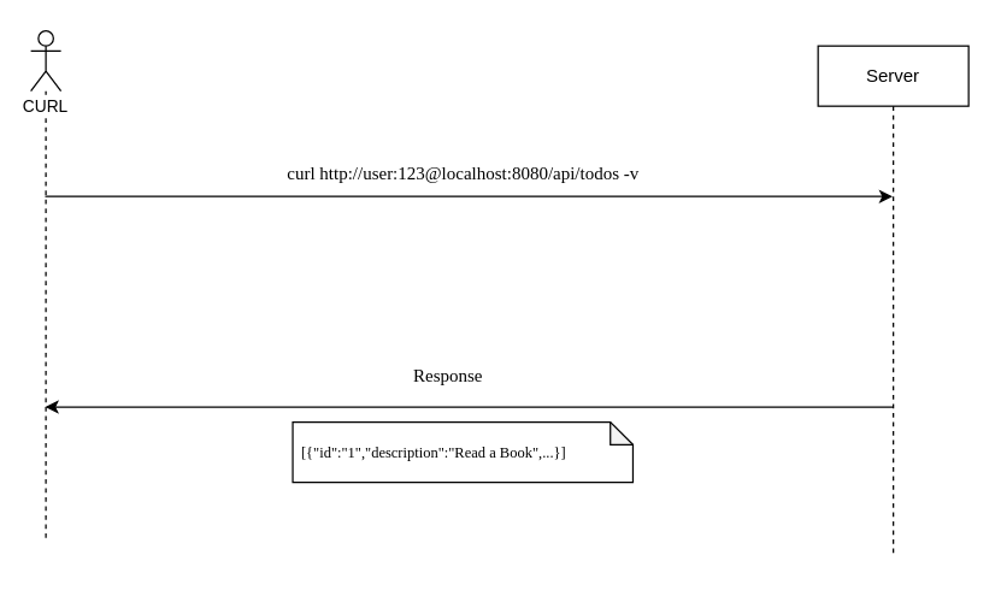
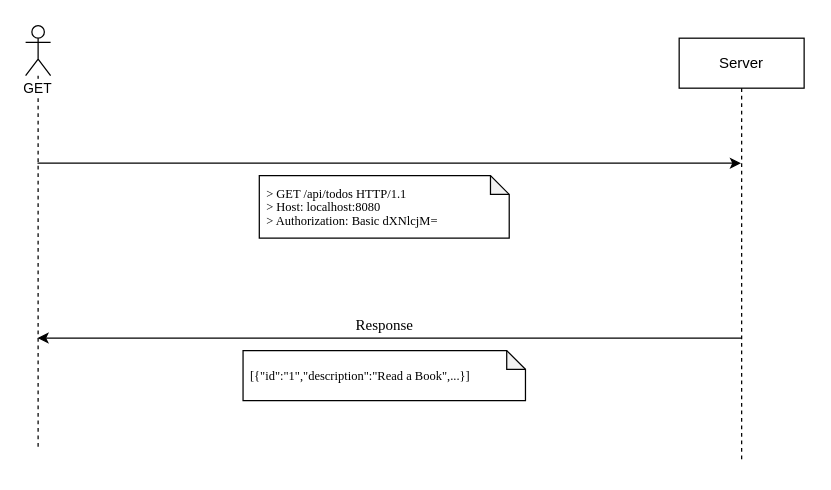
- <mxCell id="3" value="&lt;font style=&quot;font-size: 11px&quot;&gt;CURL&lt;/font&gt;" style="shape=umlLifeline;participant=umlActor;perimeter=lifelinePerimeter;whiteSpace=wrap;html=1;container=1;collapsible=0;recursiveResize=0;verticalAlign=top;spacingTop=36;labelBackgroundColor=#ffffff;outlineConnect=0;" vertex="1" parent="1"><mxGeometry x="20" y="20" width="20" height="340" as="geometry" /></mxCell>
+ <mxCell id="3" value="&lt;font style=&quot;font-size: 11px&quot;&gt;GET&lt;/font&gt;" style="shape=umlLifeline;participant=umlActor;perimeter=lifelinePerimeter;whiteSpace=wrap;html=1;container=1;collapsible=0;recursiveResize=0;verticalAlign=top;spacingTop=36;labelBackgroundColor=#ffffff;outlineConnect=0;" vertex="1" parent="1"><mxGeometry x="20" y="20" width="20" height="340" as="geometry" /></mxCell>
- <mxCell id="6" value="curl http://user:123@localhost:8080/api/todos -v" style="text;html=1;align=center;verticalAlign=middle;resizable=0;points=[];autosize=1;fontFamily=Verdana;" vertex="1" parent="1"><mxGeometry x="147" y="105" width="320" height="20" as="geometry" /></mxCell>
+ <mxCell id="7" value="&lt;p class=&quot;p1&quot; style=&quot;margin: 0px ; font-stretch: normal ; font-size: 10px ; line-height: normal ; font-family: &amp;quot;monaco&amp;quot;&quot;&gt;&lt;span class=&quot;s1&quot;&gt;&amp;gt; GET /api/todos HTTP/1.1&lt;/span&gt;&lt;/p&gt;&lt;p class=&quot;p1&quot; style=&quot;margin: 0px ; font-stretch: normal ; font-size: 10px ; line-height: normal ; font-family: &amp;quot;monaco&amp;quot;&quot;&gt;&lt;span class=&quot;s1&quot;&gt;&amp;gt; Host: localhost:8080&lt;/span&gt;&lt;/p&gt;&lt;p class=&quot;p1&quot; style=&quot;margin: 0px ; font-stretch: normal ; font-size: 10px ; line-height: normal ; font-family: &amp;quot;monaco&amp;quot;&quot;&gt;&lt;span class=&quot;s1&quot;&gt;&amp;gt; Authorization: Basic dXNlcjM=&lt;/span&gt;&lt;/p&gt;" style="shape=note;whiteSpace=wrap;html=1;backgroundOutline=1;darkOpacity=0.05;size=15;align=left;spacingLeft=4;" vertex="1" parent="1"><mxGeometry x="207" y="140" width="200" height="50" as="geometry" /></mxCell>
- <mxCell id="9" value="Response" style="text;html=1;align=center;verticalAlign=middle;resizable=0;points=[];autosize=1;fontFamily=Verdana;" vertex="1" parent="1"><mxGeometry x="262" y="240" width="70" height="20" as="geometry" /></mxCell>
+ <mxCell id="9" value="Response" style="text;html=1;align=center;verticalAlign=middle;resizable=0;points=[];autosize=1;fontFamily=Verdana;" vertex="1" parent="1"><mxGeometry x="272" y="250" width="70" height="20" as="geometry" /></mxCell>
